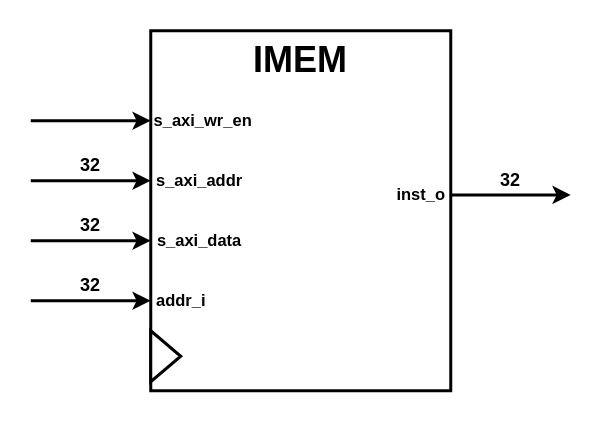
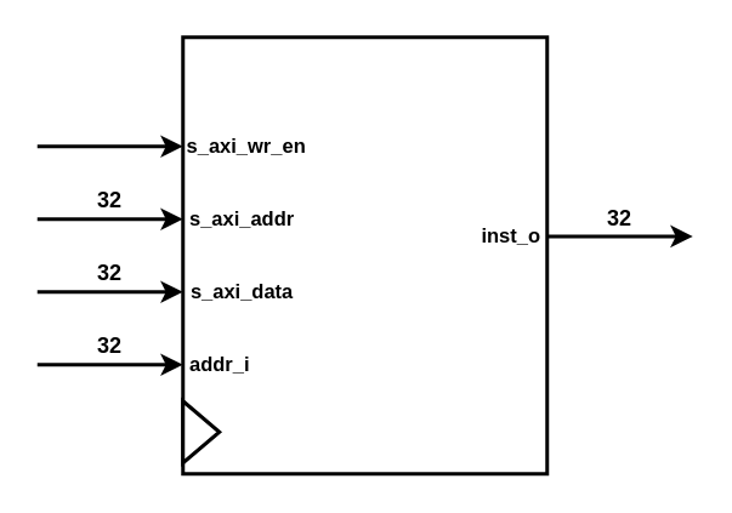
- <mxCell id="5" value="&lt;span style=&quot;&quot;&gt;&lt;font style=&quot;font-size: 24px;&quot;&gt;IMEM&lt;/font&gt;&lt;/span&gt;" style="text;html=1;align=center;verticalAlign=middle;whiteSpace=wrap;rounded=0;fontStyle=1;strokeWidth=2;" vertex="1" parent="1"><mxGeometry x="100" y="20" width="200" height="40" as="geometry" /></mxCell>
